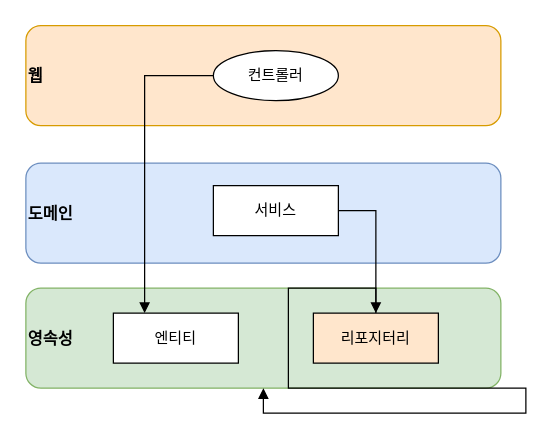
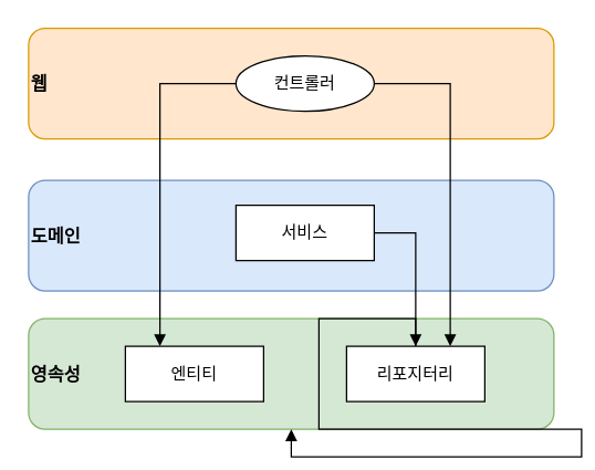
+ <mxCell id="12" style="edgeStyle=orthogonalEdgeStyle;rounded=0;orthogonalLoop=1;jettySize=auto;html=1;entryX=0.75;entryY=0;entryDx=0;entryDy=0;endArrow=block;endFill=1;" parent="1" source="4" target="7" edge="1"><mxGeometry relative="1" as="geometry"><Array as="points"><mxPoint x="325" y="60" /></Array></mxGeometry></mxCell>
- <mxCell id="7" value="리포지터리" style="rounded=0;whiteSpace=wrap;html=1;fillColor=#ffe6cc;" parent="1" vertex="1"><mxGeometry x="250" y="250" width="100" height="40" as="geometry" /></mxCell>
+ <mxCell id="7" value="리포지터리" style="rounded=0;whiteSpace=wrap;html=1;" parent="1" vertex="1"><mxGeometry x="250" y="250" width="100" height="40" as="geometry" /></mxCell>
